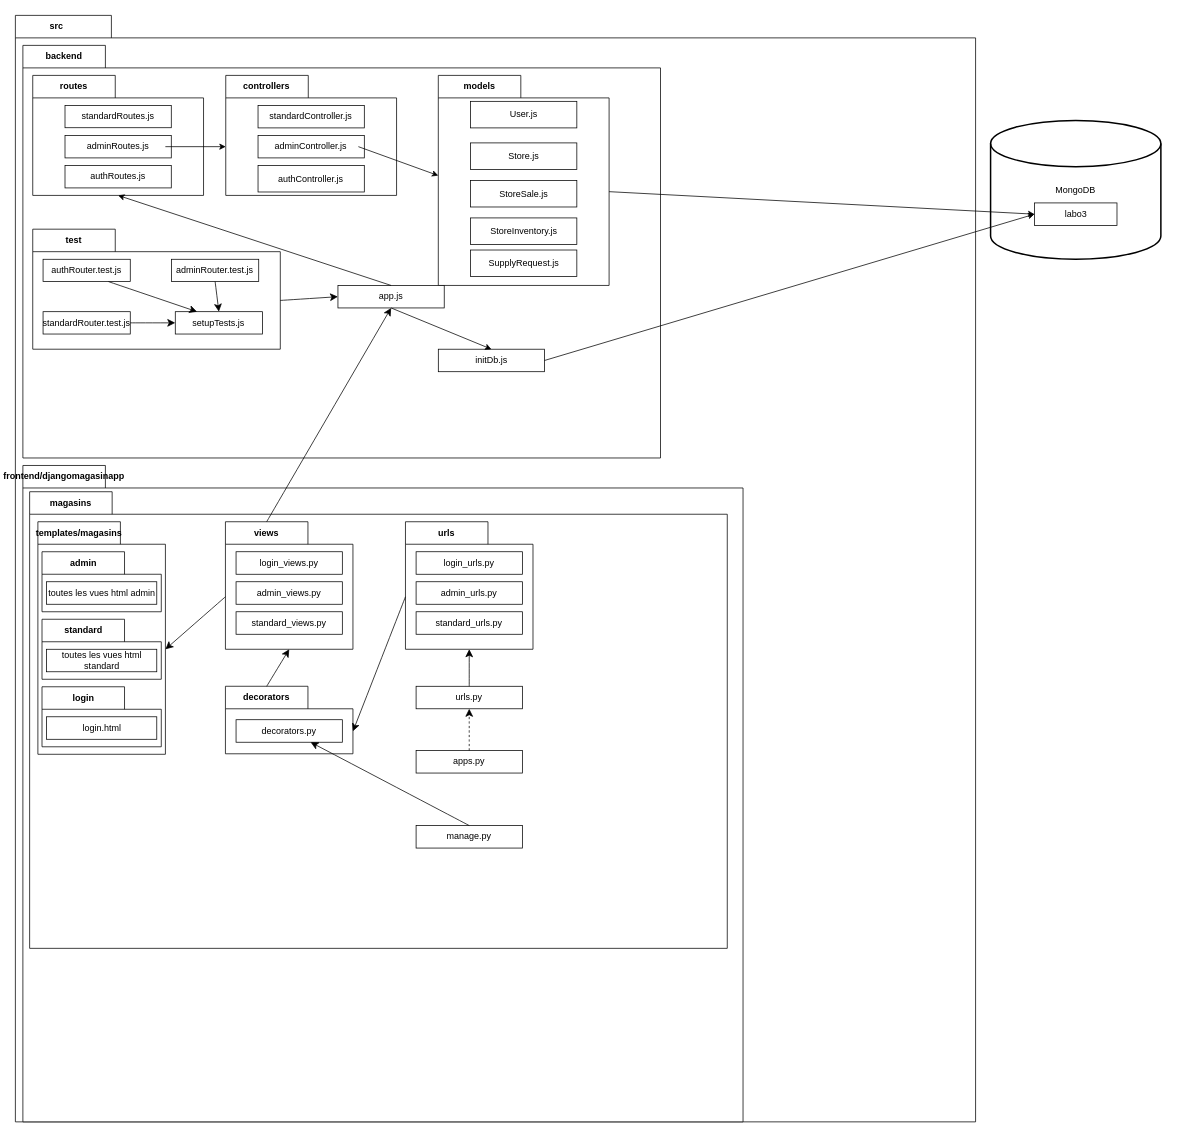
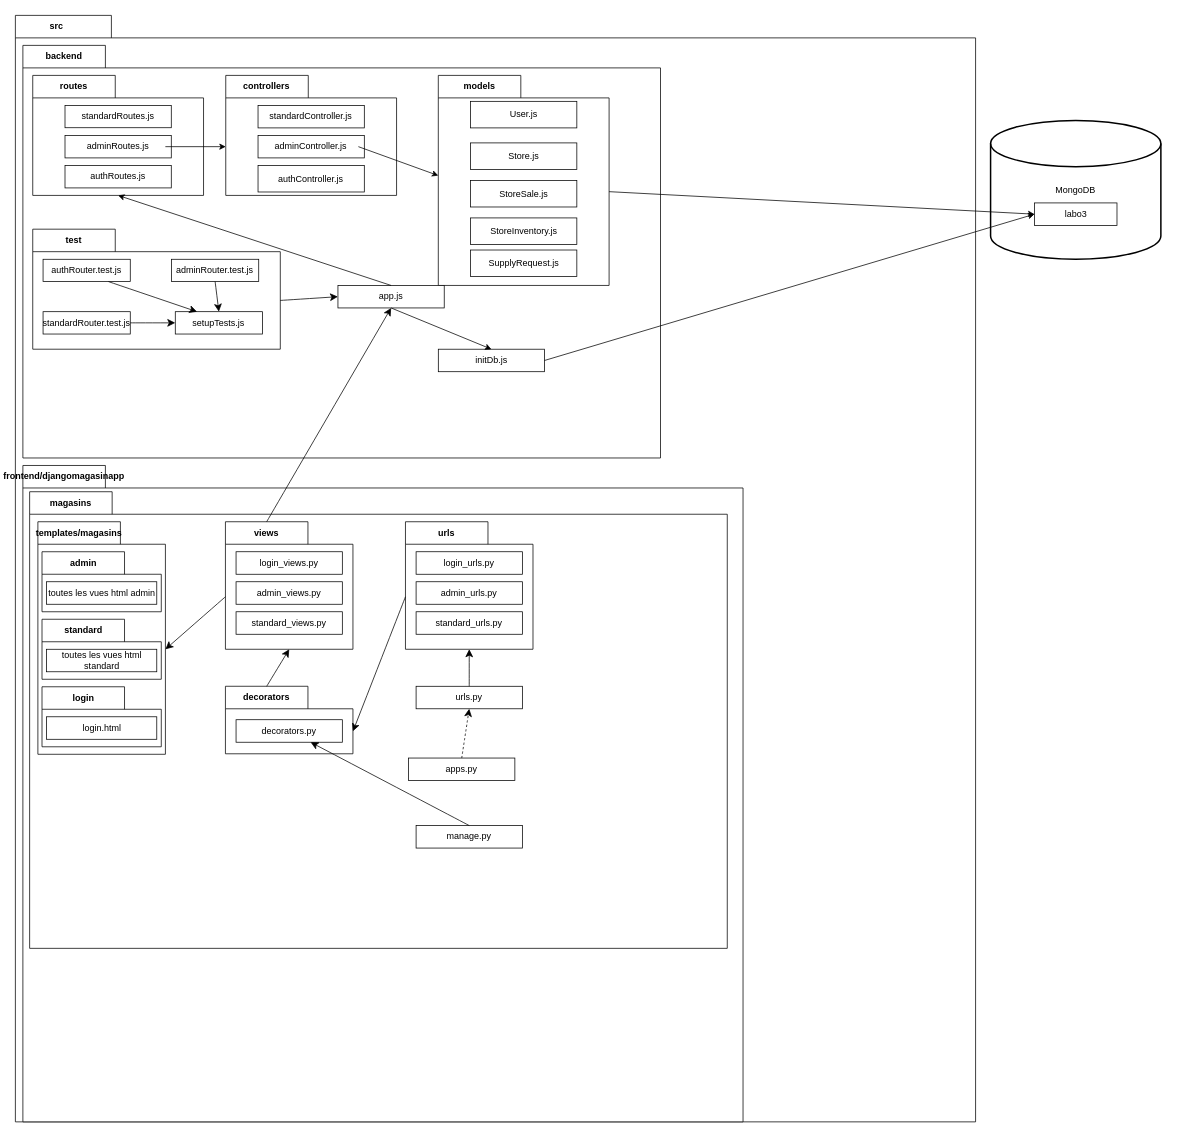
- <mxCell id="71" value="apps.py" style="html=1;whiteSpace=wrap;" vertex="1" parent="41"><mxGeometry x="515.17" y="345.003" width="141.667" height="30" as="geometry" /></mxCell>
+ <mxCell id="71" value="apps.py" style="html=1;whiteSpace=wrap;" vertex="1" parent="41"><mxGeometry x="505.17" y="355.003" width="141.667" height="30" as="geometry" /></mxCell>
